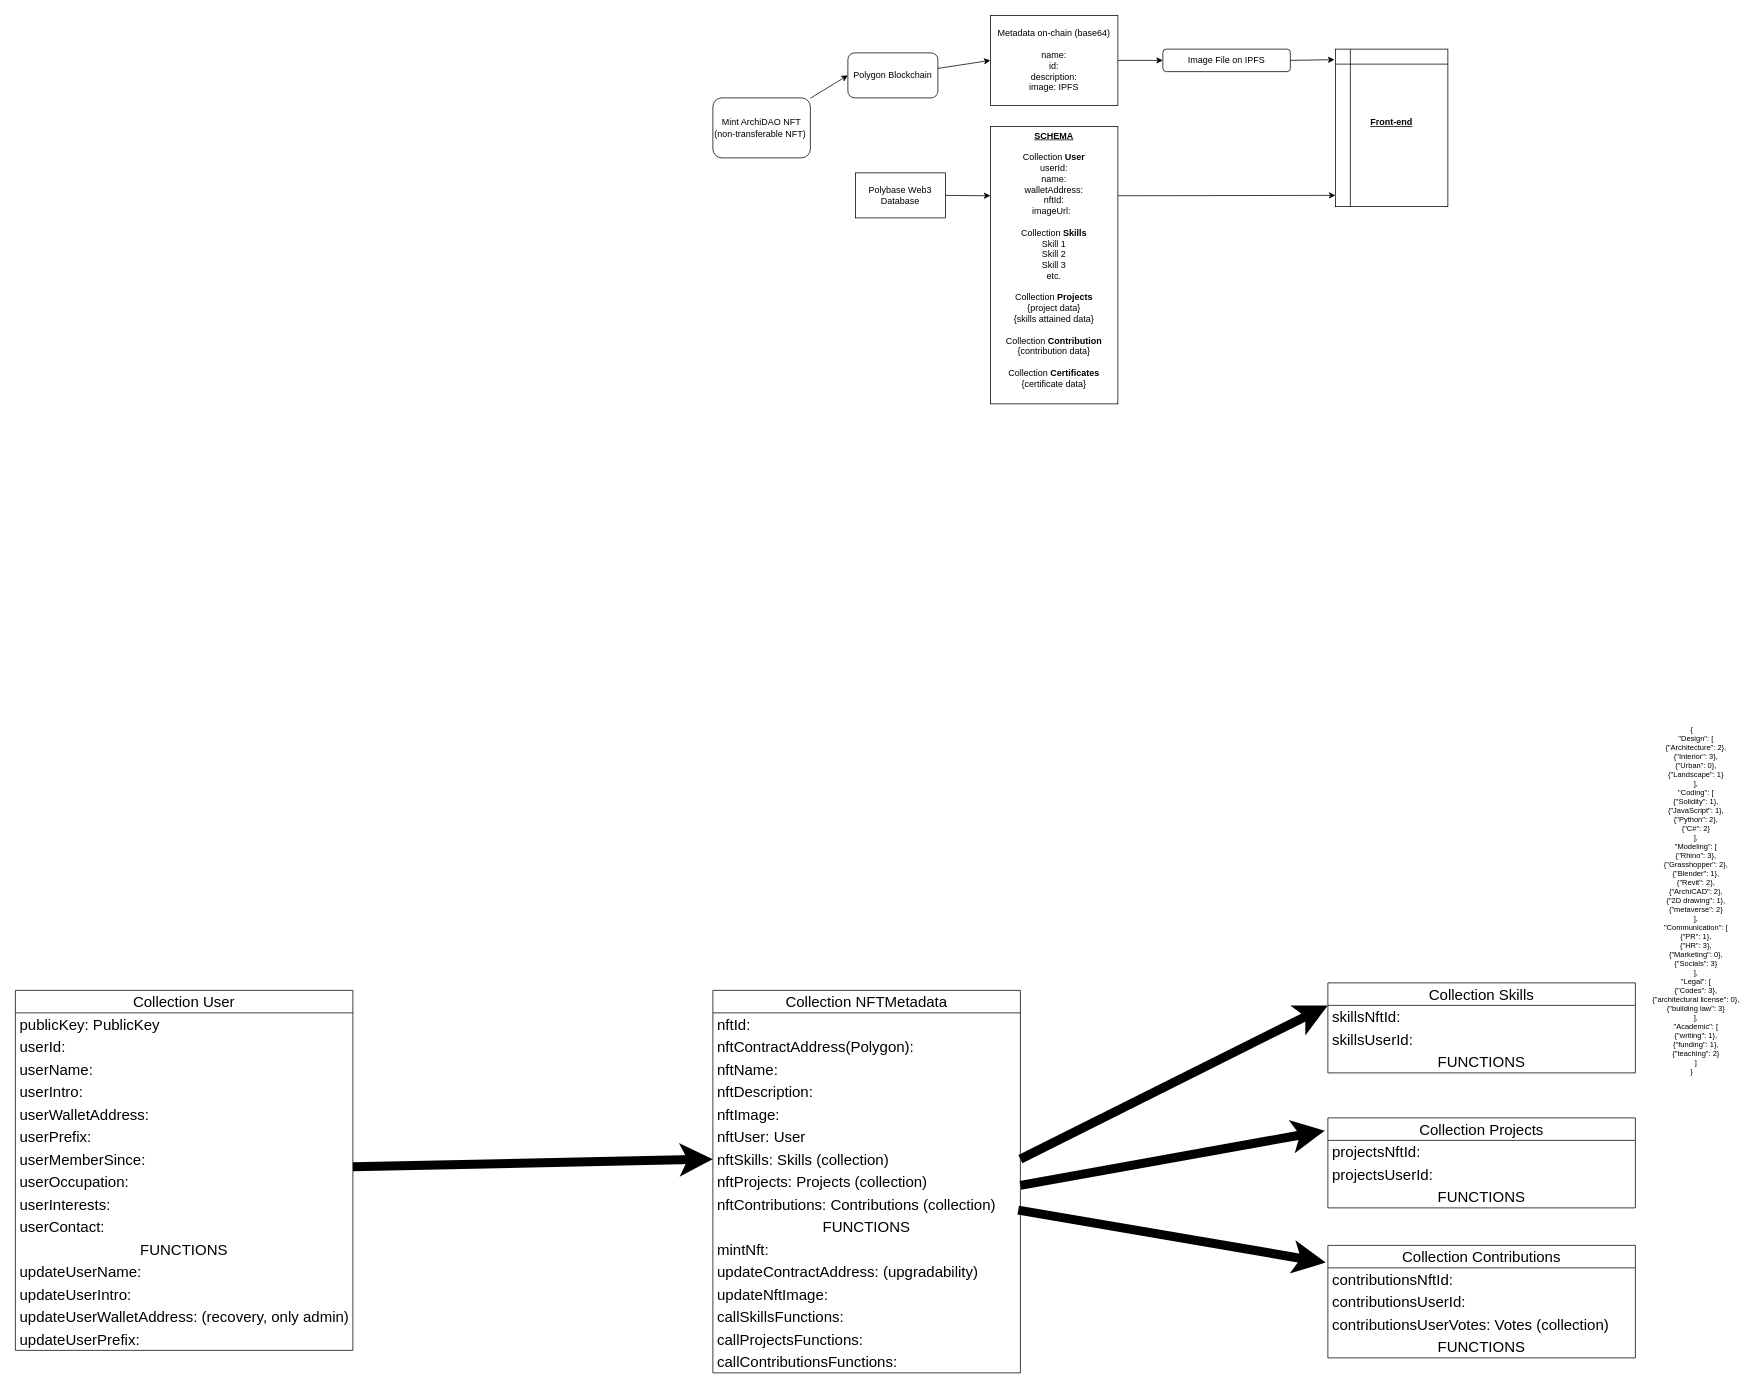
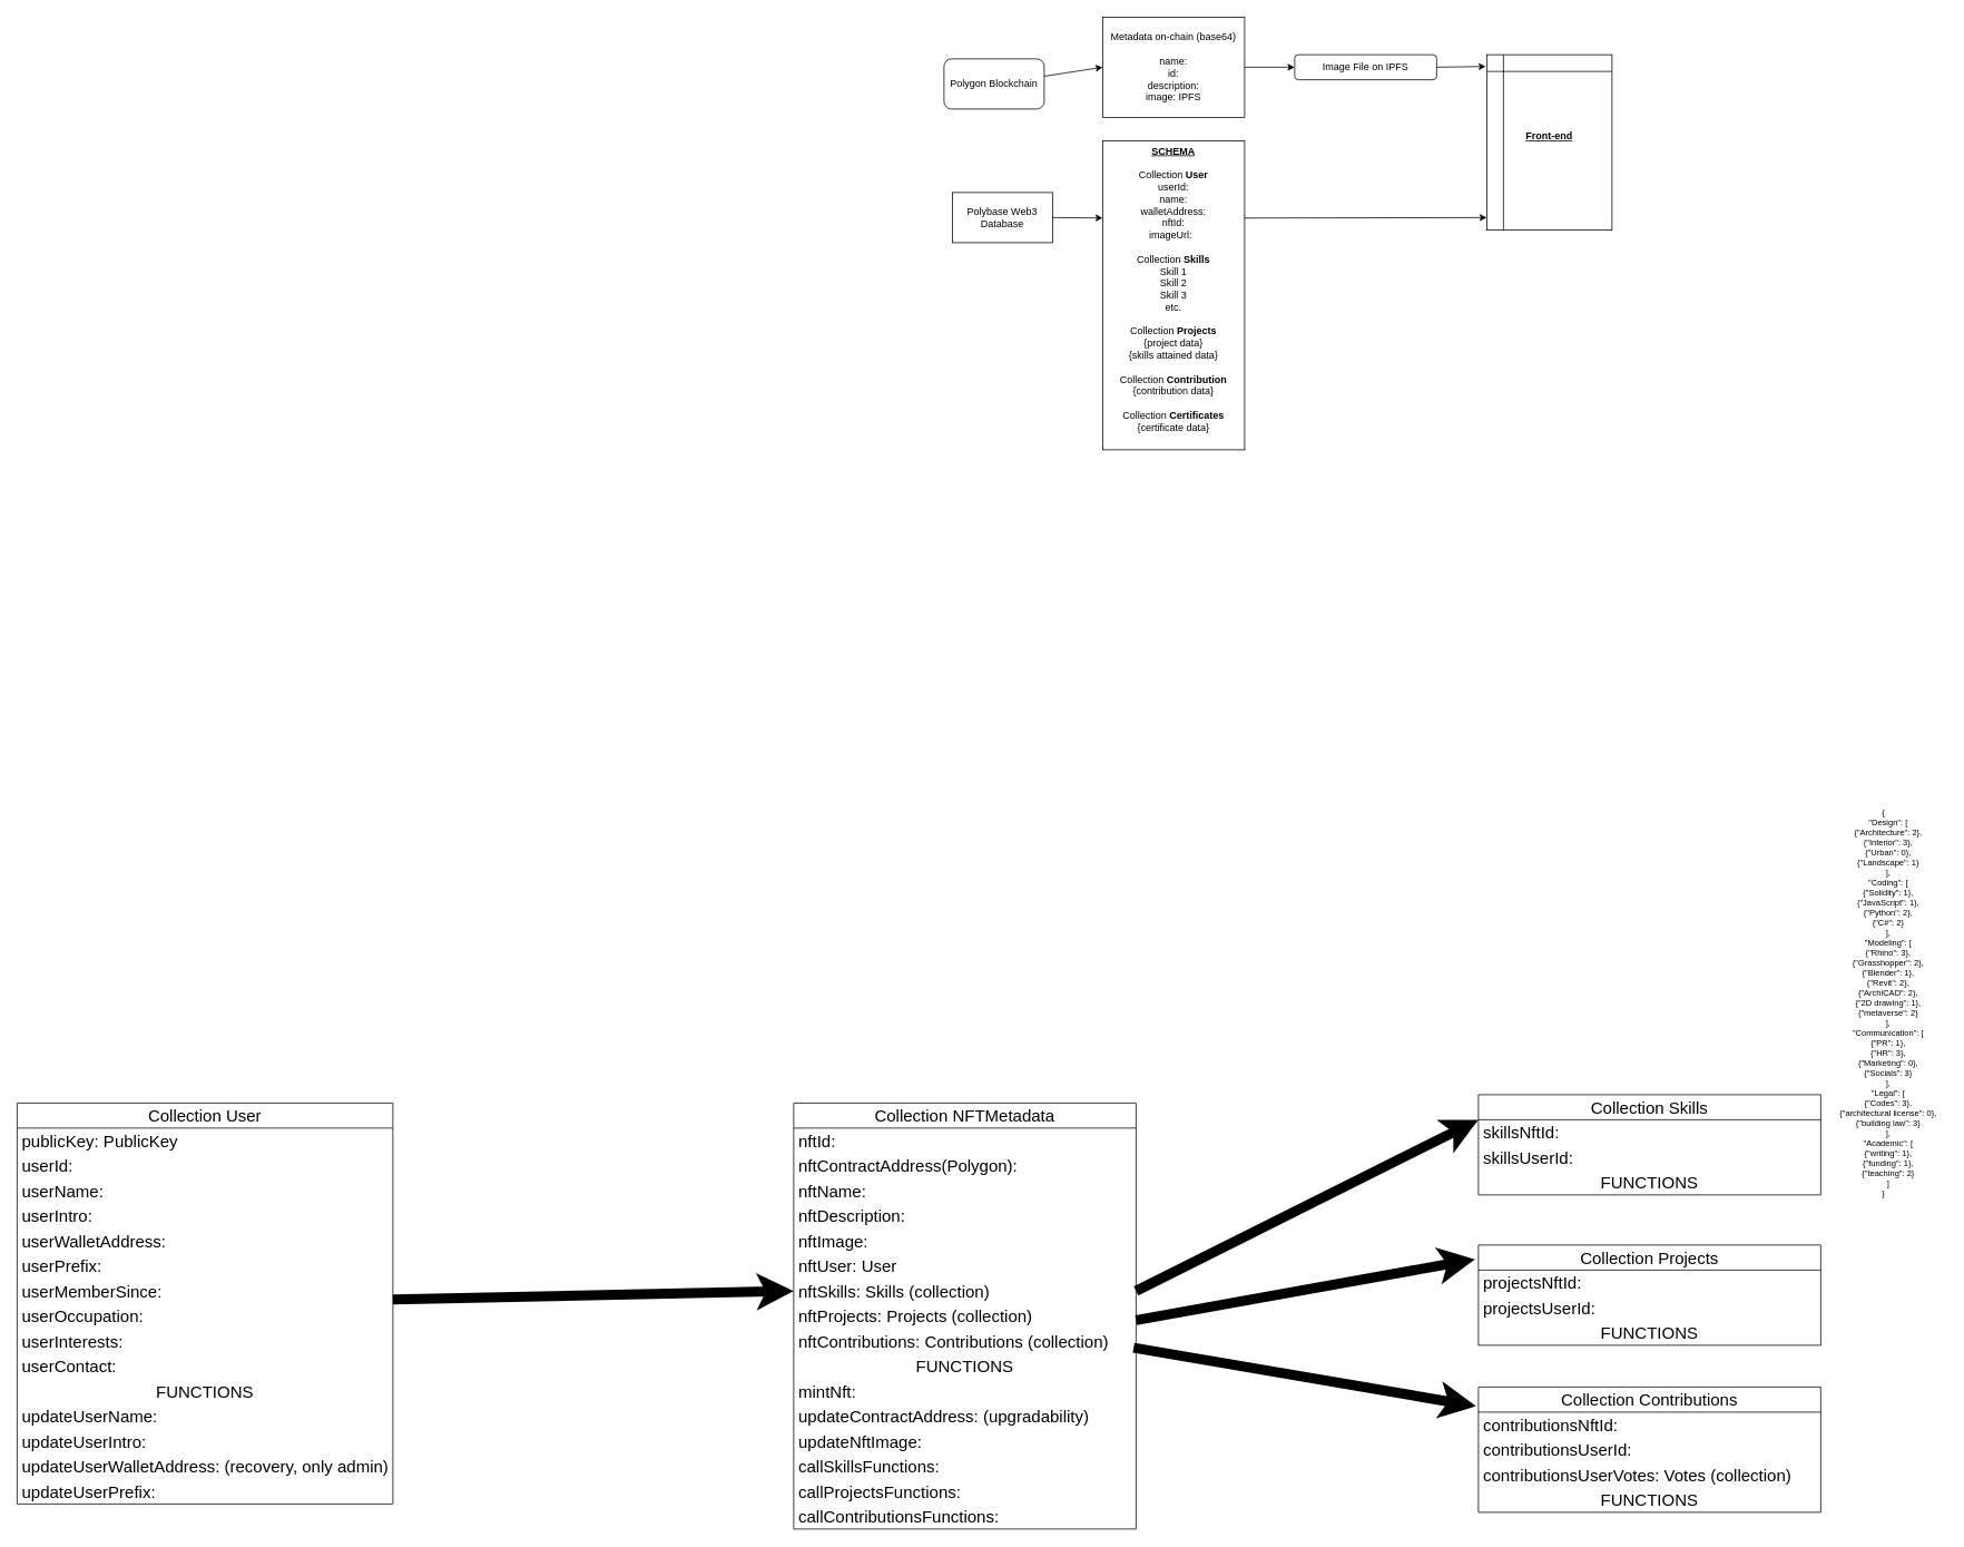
- <mxCell id="2" style="edgeStyle=none;html=1;entryX=0;entryY=0.5;entryDx=0;entryDy=0;" parent="1" source="3" target="5" edge="1"><mxGeometry relative="1" as="geometry" /></mxCell>
- <mxCell id="3" value="Mint ArchiDAO NFT (non-transferable NFT)&amp;nbsp;" style="rounded=1;whiteSpace=wrap;html=1;" parent="1" vertex="1"><mxGeometry x="950" y="130" width="130" height="80" as="geometry" /></mxCell>
